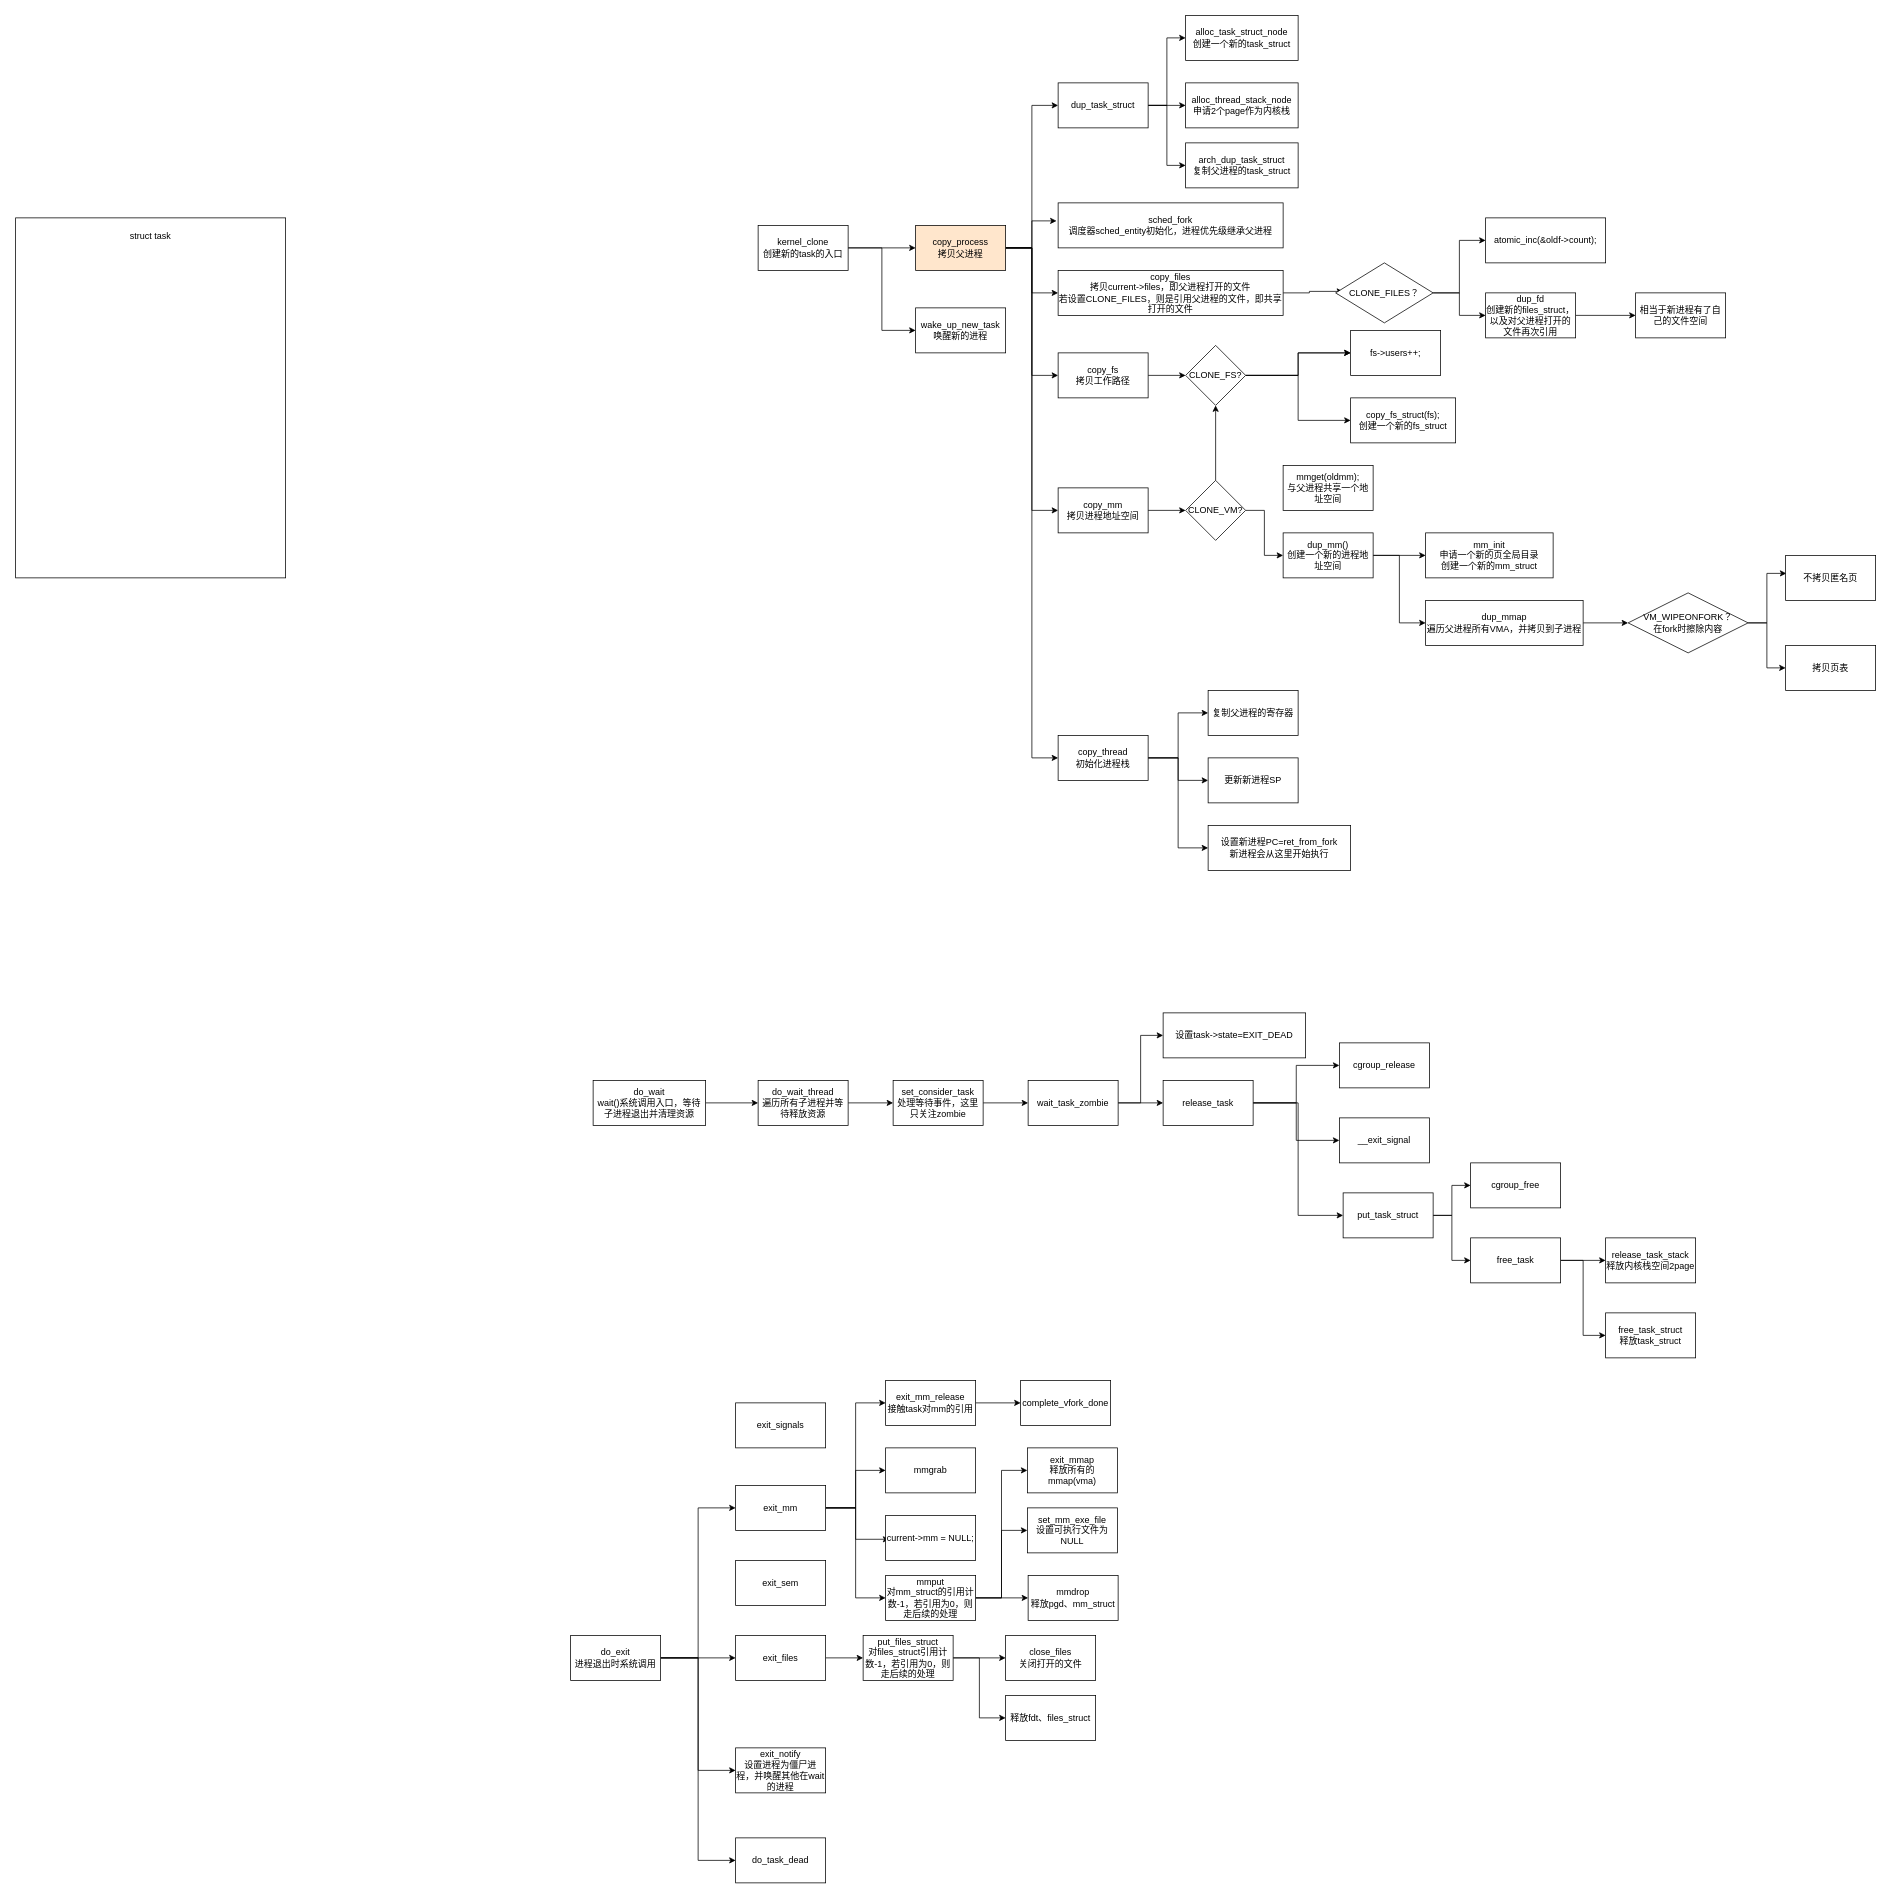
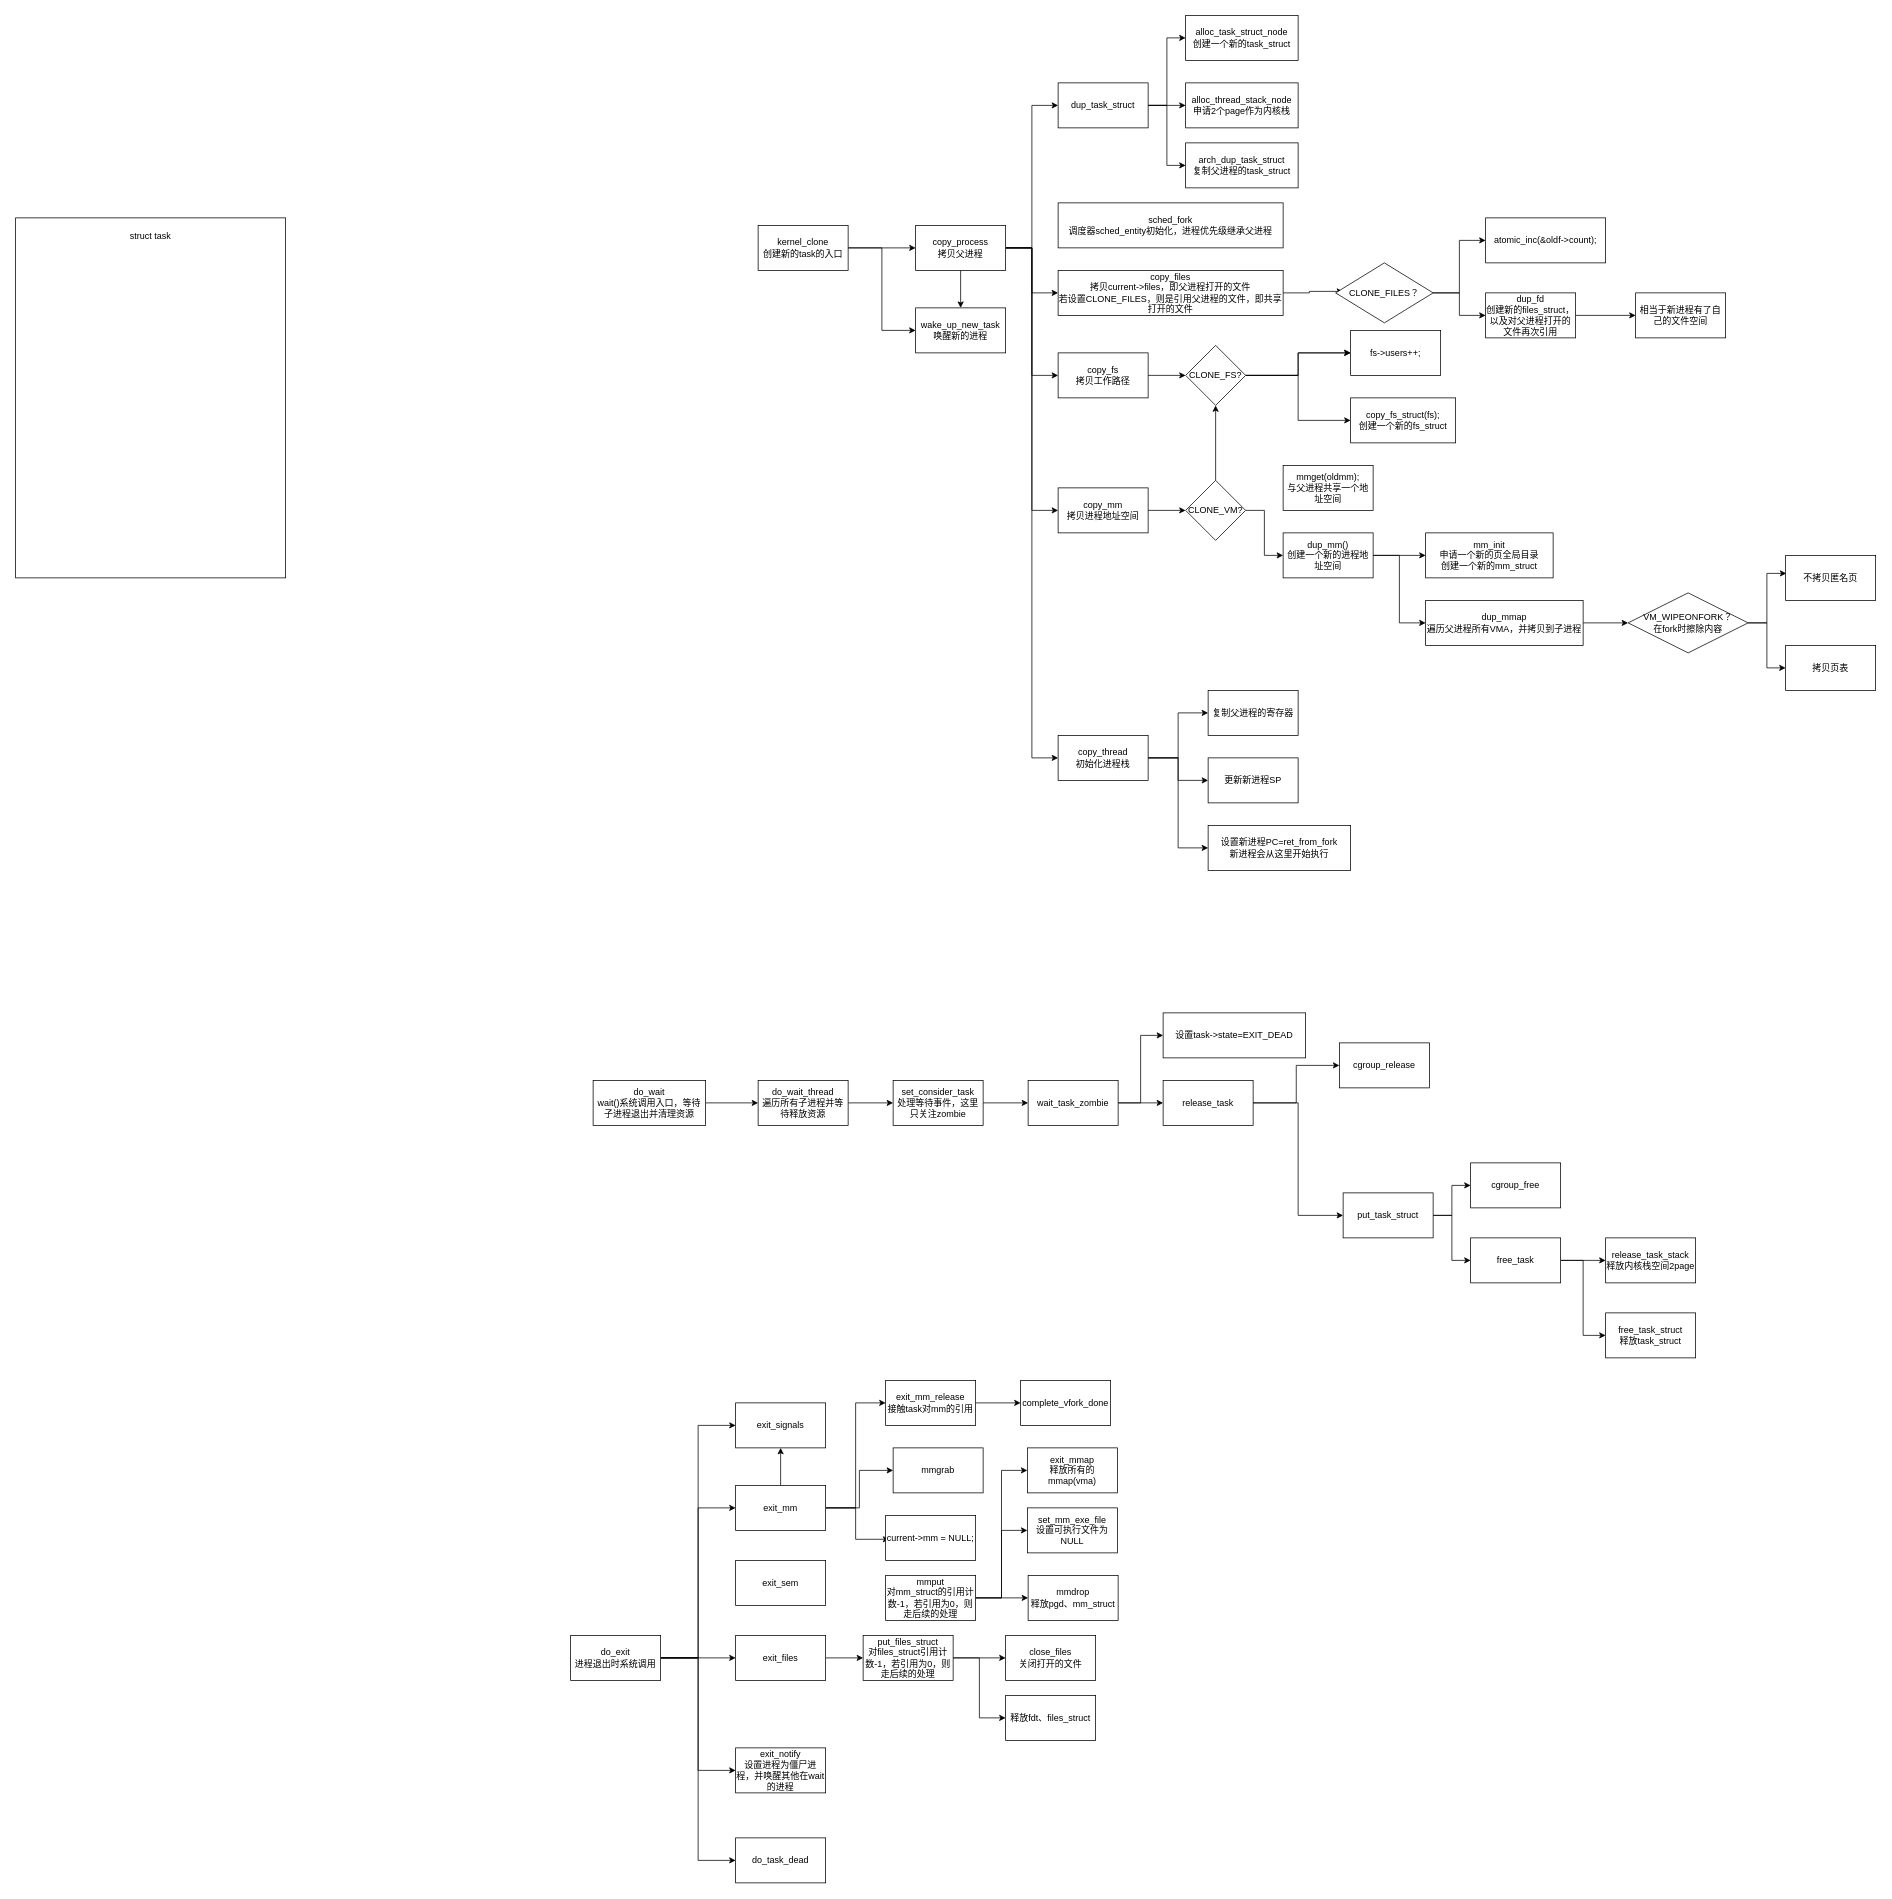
- <mxCell id="7" style="edgeStyle=orthogonalEdgeStyle;rounded=0;orthogonalLoop=1;jettySize=auto;html=1;entryX=-0.007;entryY=0.4;entryDx=0;entryDy=0;entryPerimeter=0;" edge="1" parent="1" source="13" target="19"><mxGeometry relative="1" as="geometry" /></mxCell>
+ <mxCell id="7" style="edgeStyle=orthogonalEdgeStyle;rounded=0;orthogonalLoop=1;jettySize=auto;html=1;" edge="1" parent="1" source="13" target="14"><mxGeometry relative="1" as="geometry" /></mxCell>
- <mxCell id="13" value="copy_process&lt;br&gt;拷贝父进程" style="rounded=0;whiteSpace=wrap;html=1;fillColor=#ffe6cc;" vertex="1" parent="1"><mxGeometry x="1220" y="300" width="120" height="60" as="geometry" /></mxCell>
+ <mxCell id="13" value="copy_process&lt;br&gt;拷贝父进程" style="rounded=0;whiteSpace=wrap;html=1;" vertex="1" parent="1"><mxGeometry x="1220" y="300" width="120" height="60" as="geometry" /></mxCell>
- <mxCell id="75" style="edgeStyle=orthogonalEdgeStyle;rounded=0;orthogonalLoop=1;jettySize=auto;html=1;entryX=0;entryY=0.5;entryDx=0;entryDy=0;" edge="1" parent="1" source="77" target="79"><mxGeometry relative="1" as="geometry" /></mxCell>
- <mxCell id="79" value="__exit_signal" style="rounded=0;whiteSpace=wrap;html=1;" vertex="1" parent="1"><mxGeometry x="1785" y="1490" width="120" height="60" as="geometry" /></mxCell>
+ <mxCell id="89" style="edgeStyle=orthogonalEdgeStyle;rounded=0;orthogonalLoop=1;jettySize=auto;html=1;entryX=0;entryY=0.5;entryDx=0;entryDy=0;" edge="1" parent="1" source="94" target="95"><mxGeometry relative="1" as="geometry" /></mxCell>
- <mxCell id="109" value="mmgrab" style="rounded=0;whiteSpace=wrap;html=1;" vertex="1" parent="1"><mxGeometry x="1180" y="1930" width="120" height="60" as="geometry" /></mxCell>
+ <mxCell id="109" value="mmgrab" style="rounded=0;whiteSpace=wrap;html=1;" vertex="1" parent="1"><mxGeometry x="1190" y="1930" width="120" height="60" as="geometry" /></mxCell>
- <mxCell id="99" style="edgeStyle=orthogonalEdgeStyle;rounded=0;orthogonalLoop=1;jettySize=auto;html=1;entryX=0;entryY=0.5;entryDx=0;entryDy=0;" edge="1" parent="1" source="100" target="114"><mxGeometry relative="1" as="geometry" /></mxCell>
+ <mxCell id="99" style="edgeStyle=orthogonalEdgeStyle;rounded=0;orthogonalLoop=1;jettySize=auto;html=1;" edge="1" parent="1" source="100" target="95"><mxGeometry relative="1" as="geometry" /></mxCell>
